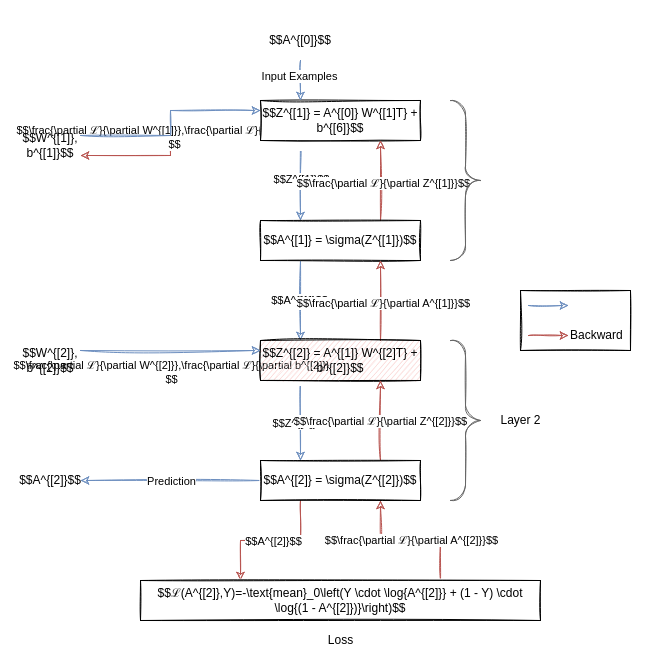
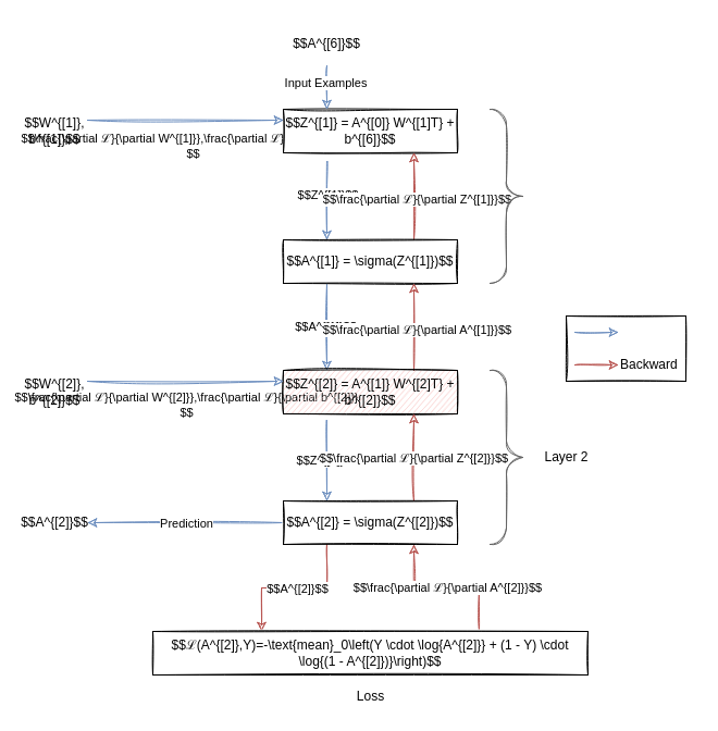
- <mxCell id="28" value="$$A^{[0]}$$" style="text;html=1;strokeColor=none;fillColor=none;align=center;verticalAlign=middle;whiteSpace=wrap;rounded=0;sketch=1;" parent="1" vertex="1"><mxGeometry x="260" y="20" width="80" height="40" as="geometry" /></mxCell>
+ <mxCell id="28" value="$$A^{[6]}$$" style="text;html=1;strokeColor=none;fillColor=none;align=center;verticalAlign=middle;whiteSpace=wrap;rounded=0;sketch=1;" parent="1" vertex="1"><mxGeometry x="260" y="20" width="80" height="40" as="geometry" /></mxCell>
- <mxCell id="30" value="$$W^{[1]}, b^{[1]}$$" style="text;html=1;strokeColor=none;fillColor=none;align=center;verticalAlign=middle;whiteSpace=wrap;rounded=0;sketch=1;" parent="1" vertex="1"><mxGeometry x="20" y="125" width="60" height="40" as="geometry" /></mxCell>
+ <mxCell id="30" value="$$W^{[1]}, b^{[1]}$$" style="text;html=1;strokeColor=none;fillColor=none;align=center;verticalAlign=middle;whiteSpace=wrap;rounded=0;sketch=1;" parent="1" vertex="1"><mxGeometry x="20" y="100" width="60" height="40" as="geometry" /></mxCell>
